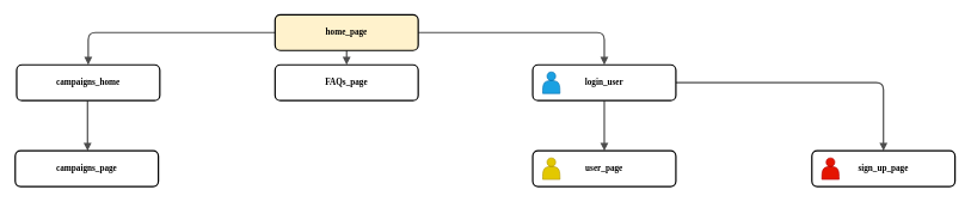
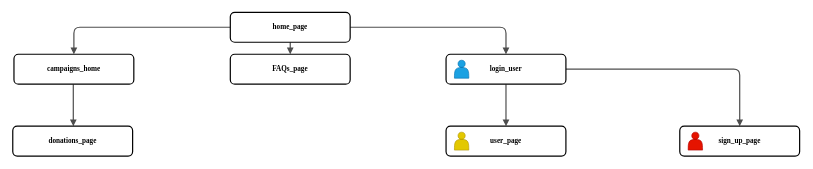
- <mxCell id="11" value="home_page" style="whiteSpace=wrap;html=1;rounded=1;shadow=0;comic=0;strokeWidth=2;fontFamily=Verdana;align=center;fontSize=12;fontStyle=1;fillColor=#fff2cc;" parent="1" vertex="1"><mxGeometry x="383" y="20" width="200" height="50" as="geometry" /></mxCell>
+ <mxCell id="11" value="home_page" style="whiteSpace=wrap;html=1;rounded=1;shadow=0;comic=0;strokeWidth=2;fontFamily=Verdana;align=center;fontSize=12;fontStyle=1" parent="1" vertex="1"><mxGeometry x="383" y="20" width="200" height="50" as="geometry" /></mxCell>
- <mxCell id="9" value="campaigns_page" style="whiteSpace=wrap;html=1;rounded=1;shadow=0;comic=0;strokeWidth=2;fontFamily=Verdana;align=center;fontSize=12;fontStyle=1" parent="1" vertex="1"><mxGeometry x="20" y="210" width="200" height="50" as="geometry" /></mxCell>
+ <mxCell id="9" value="donations_page" style="whiteSpace=wrap;html=1;rounded=1;shadow=0;comic=0;strokeWidth=2;fontFamily=Verdana;align=center;fontSize=12;fontStyle=1" parent="1" vertex="1"><mxGeometry x="20" y="210" width="200" height="50" as="geometry" /></mxCell>
